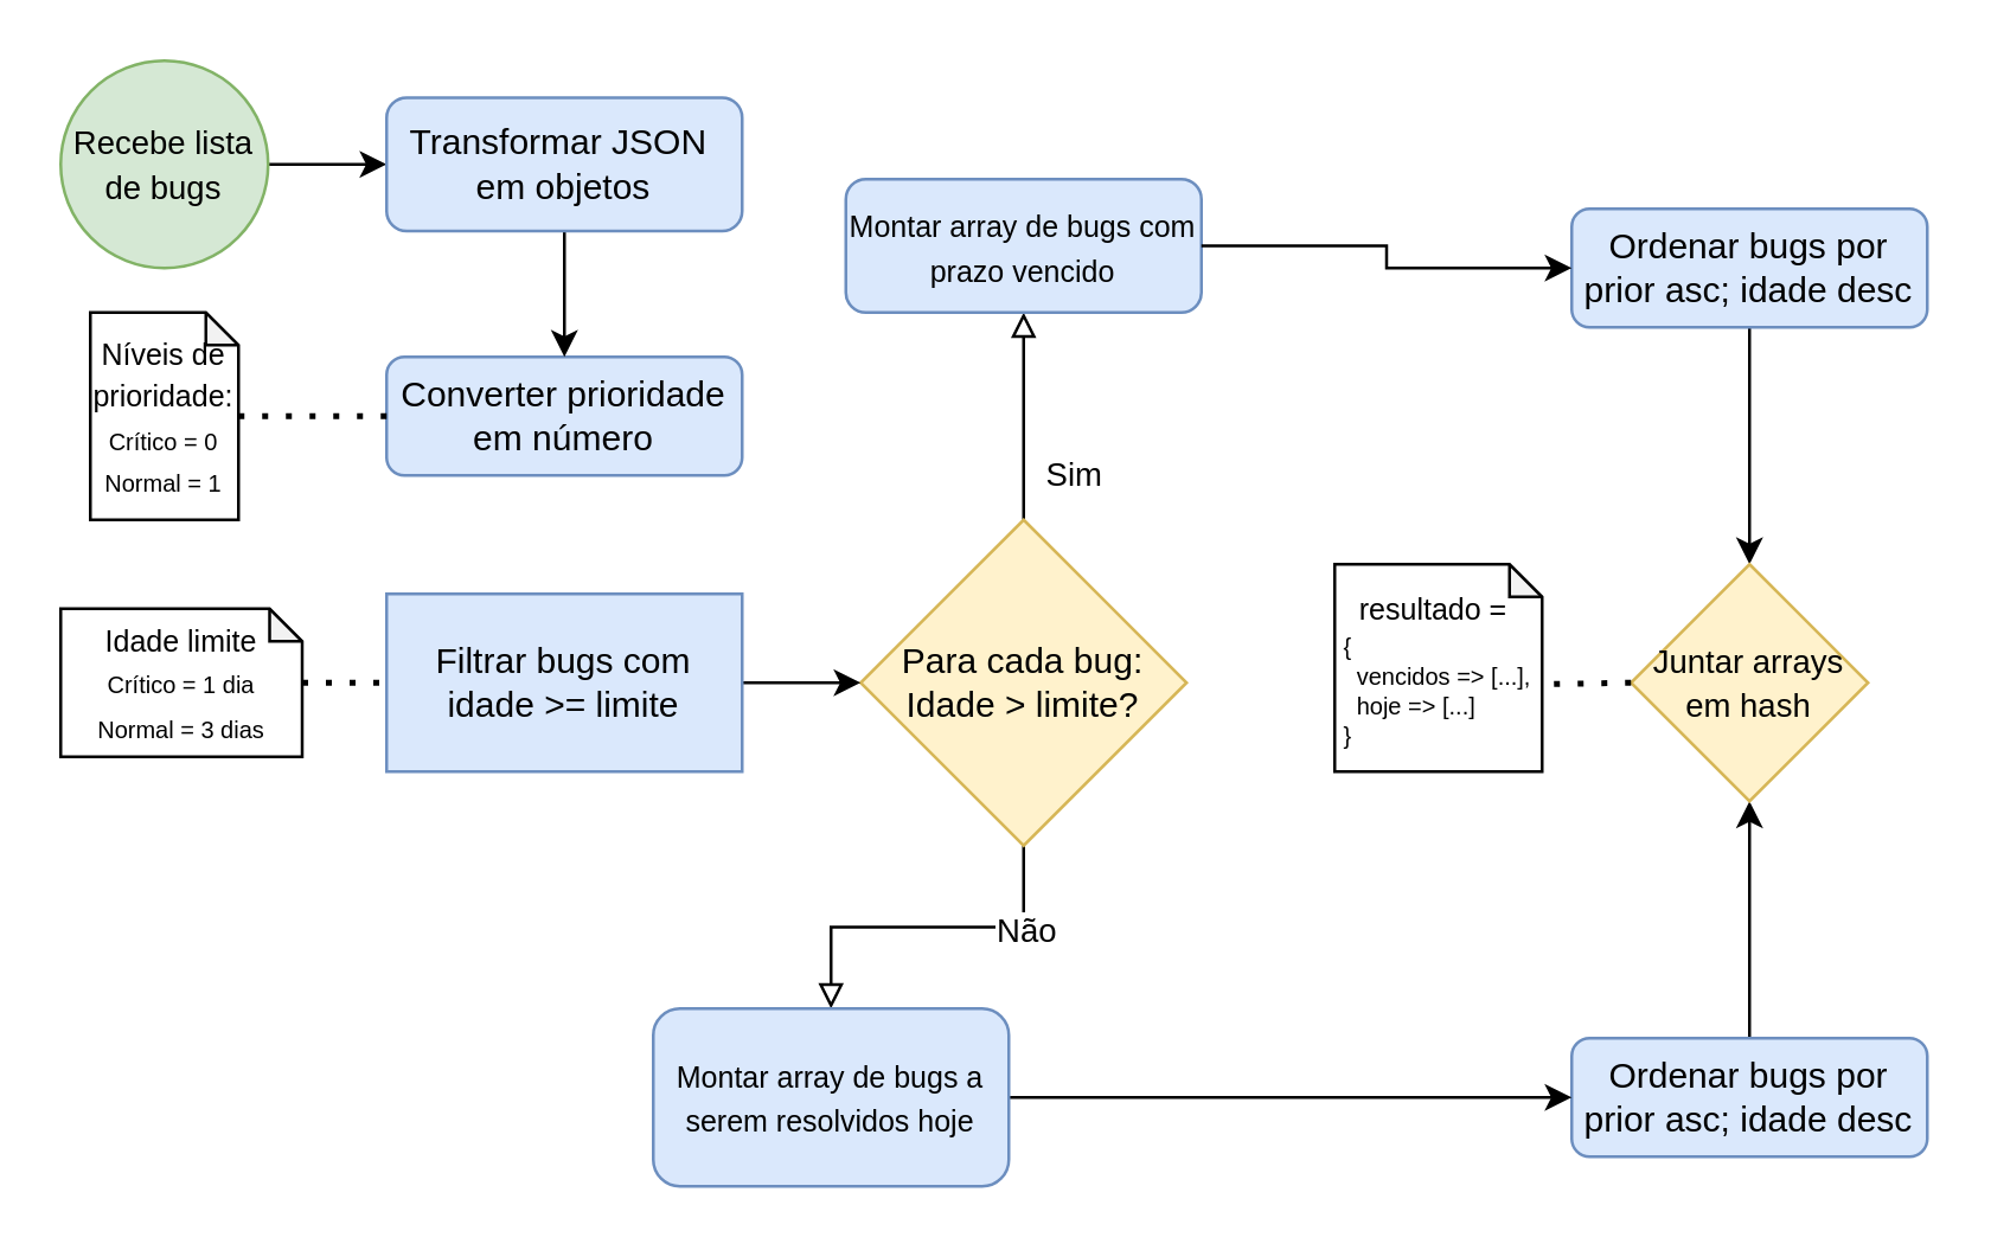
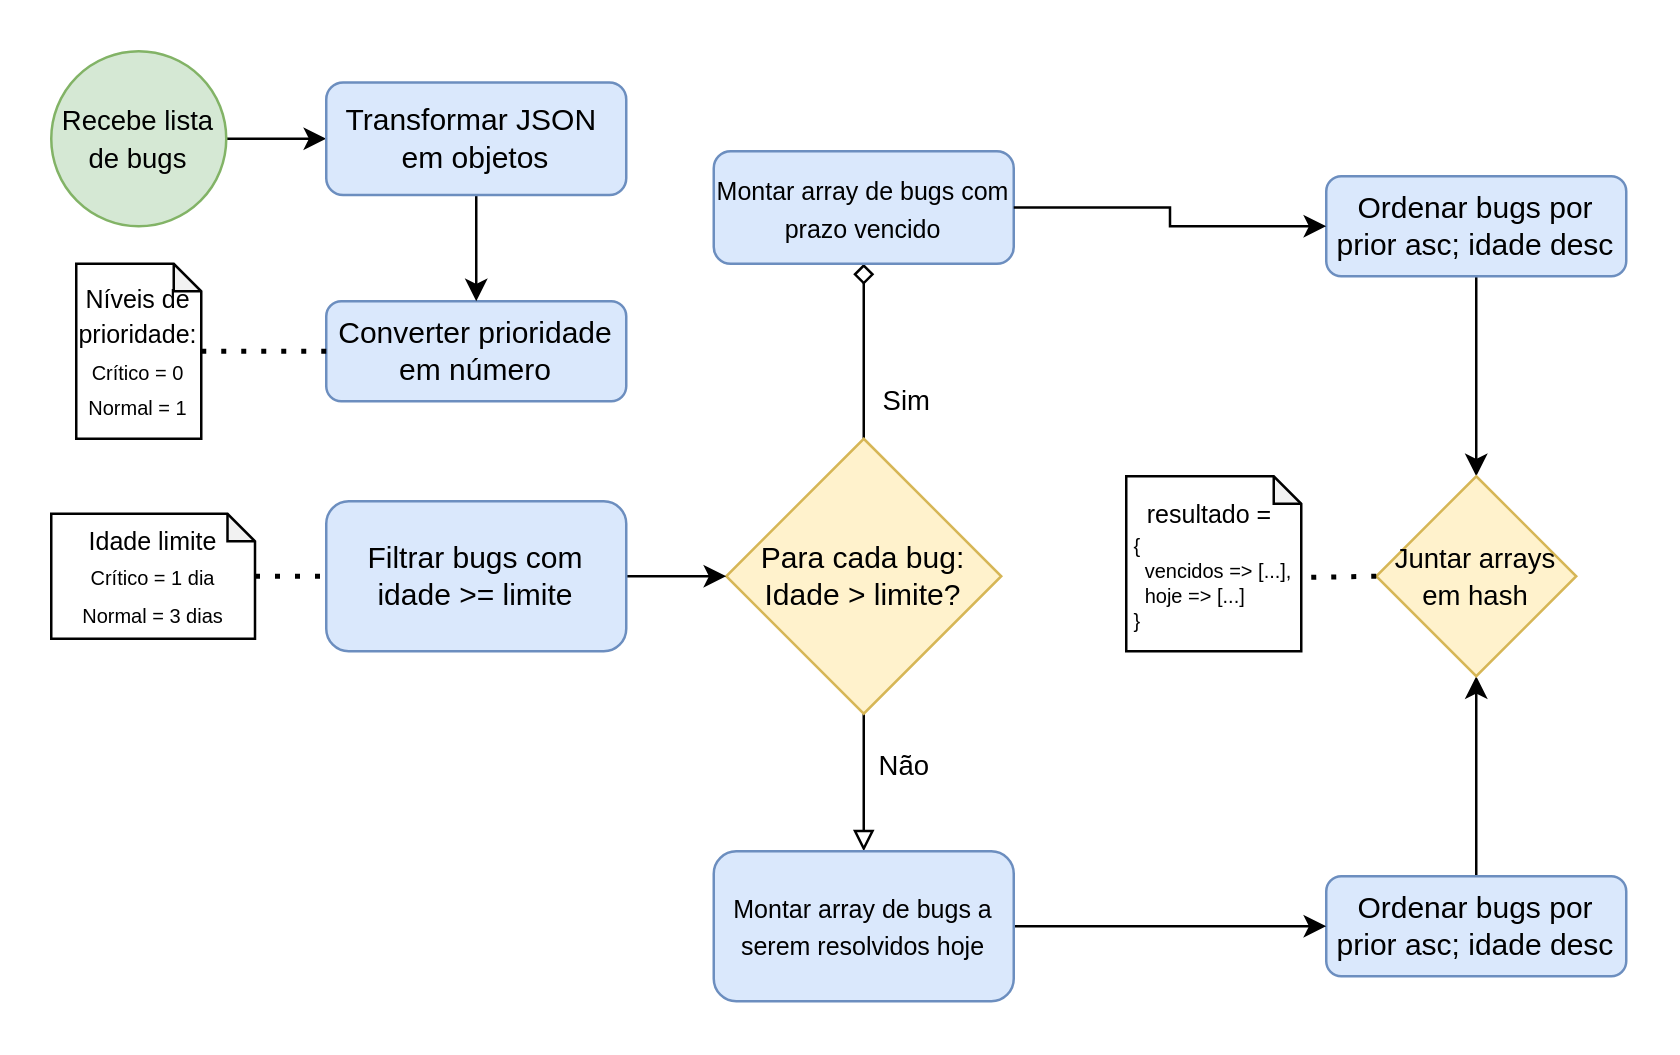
- <mxCell id="5" style="edgeStyle=orthogonalEdgeStyle;rounded=0;orthogonalLoop=1;jettySize=auto;html=1;entryX=0.5;entryY=1;entryDx=0;entryDy=0;endArrow=block;endFill=0;exitX=0.5;exitY=0;exitDx=0;exitDy=0;" parent="1" source="9" target="19" edge="1"><mxGeometry relative="1" as="geometry"><mxPoint x="260" y="440" as="sourcePoint" /><mxPoint x="500" y="200" as="targetPoint" /></mxGeometry></mxCell>
+ <mxCell id="5" style="edgeStyle=orthogonalEdgeStyle;rounded=0;orthogonalLoop=1;jettySize=auto;html=1;entryX=0.5;entryY=1;entryDx=0;entryDy=0;endArrow=diamond;endFill=0;exitX=0.5;exitY=0;exitDx=0;exitDy=0;" parent="1" source="9" target="19" edge="1"><mxGeometry relative="1" as="geometry"><mxPoint x="260" y="440" as="sourcePoint" /><mxPoint x="500" y="200" as="targetPoint" /></mxGeometry></mxCell>
- <mxCell id="17" value="Filtrar bugs com idade &amp;gt;= limite" style="whiteSpace=wrap;html=1;fillColor=#dae8fc;strokeColor=#6c8ebf;fontColor=#000000;rounded=0;" parent="1" vertex="1"><mxGeometry x="130" y="200" width="120" height="60" as="geometry" /></mxCell>
+ <mxCell id="17" value="Filtrar bugs com idade &amp;gt;= limite" style="rounded=1;whiteSpace=wrap;html=1;fillColor=#dae8fc;strokeColor=#6c8ebf;fontColor=#000000;" parent="1" vertex="1"><mxGeometry x="130" y="200" width="120" height="60" as="geometry" /></mxCell>
- <mxCell id="21" value="&lt;span style=&quot;font-size: 10px&quot;&gt;Montar&amp;nbsp;&lt;/span&gt;&lt;span style=&quot;font-size: 10px&quot;&gt;array&amp;nbsp;&lt;/span&gt;&lt;span style=&quot;font-size: 10px&quot;&gt;de bugs a serem resolvidos hoje&lt;/span&gt;" style="rounded=1;whiteSpace=wrap;html=1;fillColor=#dae8fc;strokeColor=#6c8ebf;fontColor=#000000;" parent="1" vertex="1"><mxGeometry x="220" y="340" width="120" height="60" as="geometry" /></mxCell>
+ <mxCell id="21" value="&lt;span style=&quot;font-size: 10px&quot;&gt;Montar&amp;nbsp;&lt;/span&gt;&lt;span style=&quot;font-size: 10px&quot;&gt;array&amp;nbsp;&lt;/span&gt;&lt;span style=&quot;font-size: 10px&quot;&gt;de bugs a serem resolvidos hoje&lt;/span&gt;" style="rounded=1;whiteSpace=wrap;html=1;fillColor=#dae8fc;strokeColor=#6c8ebf;fontColor=#000000;" parent="1" vertex="1"><mxGeometry x="285" y="340" width="120" height="60" as="geometry" /></mxCell>
